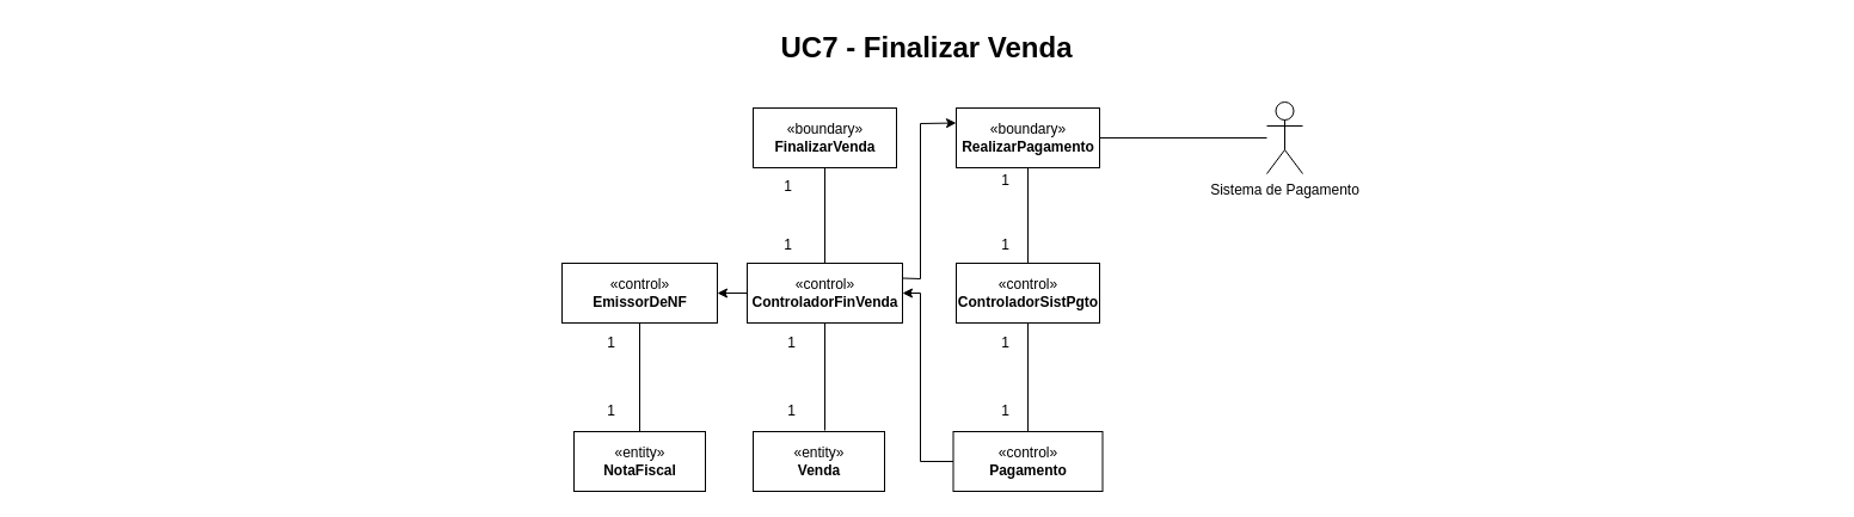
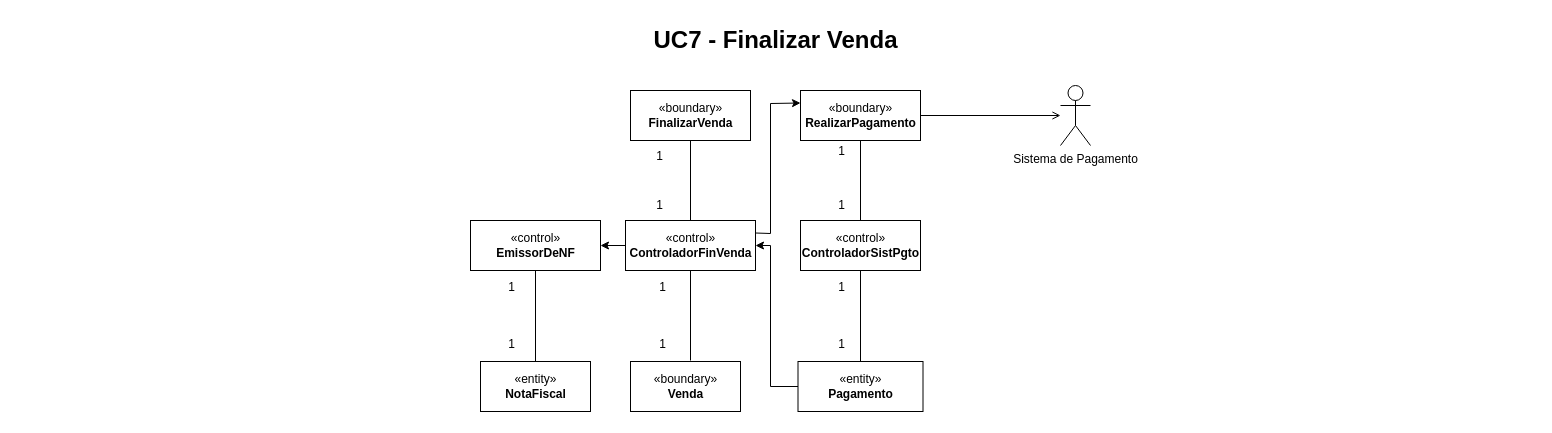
- <mxCell id="15" value="" style="endArrow=none;html=1;rounded=0;exitX=1;exitY=0.5;exitDx=0;exitDy=0;" edge="1" parent="1" source="14" target="11"><mxGeometry width="50" height="50" relative="1" as="geometry"><mxPoint x="760" y="240" as="sourcePoint" /><mxPoint x="810" y="190" as="targetPoint" /></mxGeometry></mxCell>
+ <mxCell id="15" value="" style="endArrow=open;html=1;rounded=0;exitX=1;exitY=0.5;exitDx=0;exitDy=0;" edge="1" parent="1" source="14" target="11"><mxGeometry width="50" height="50" relative="1" as="geometry"><mxPoint x="760" y="240" as="sourcePoint" /><mxPoint x="810" y="190" as="targetPoint" /></mxGeometry></mxCell>
- <mxCell id="10" value="«entity»&lt;br&gt;&lt;b&gt;Venda&lt;/b&gt;" style="html=1;fontSize=12;gradientColor=none;" vertex="1" parent="1"><mxGeometry x="630" y="361" width="110" height="50" as="geometry" /></mxCell>
+ <mxCell id="10" value="«boundary»&lt;br&gt;&lt;b&gt;Venda&lt;/b&gt;" style="html=1;fontSize=12;gradientColor=none;" vertex="1" parent="1"><mxGeometry x="630" y="361" width="110" height="50" as="geometry" /></mxCell>
- <mxCell id="16" value="«control»&lt;br&gt;&lt;b&gt;Pagamento&lt;/b&gt;" style="html=1;fontSize=12;gradientColor=none;" vertex="1" parent="1"><mxGeometry x="797.5" y="361" width="125" height="50" as="geometry" /></mxCell>
+ <mxCell id="16" value="«entity»&lt;br&gt;&lt;b&gt;Pagamento&lt;/b&gt;" style="html=1;fontSize=12;gradientColor=none;" vertex="1" parent="1"><mxGeometry x="797.5" y="361" width="125" height="50" as="geometry" /></mxCell>
